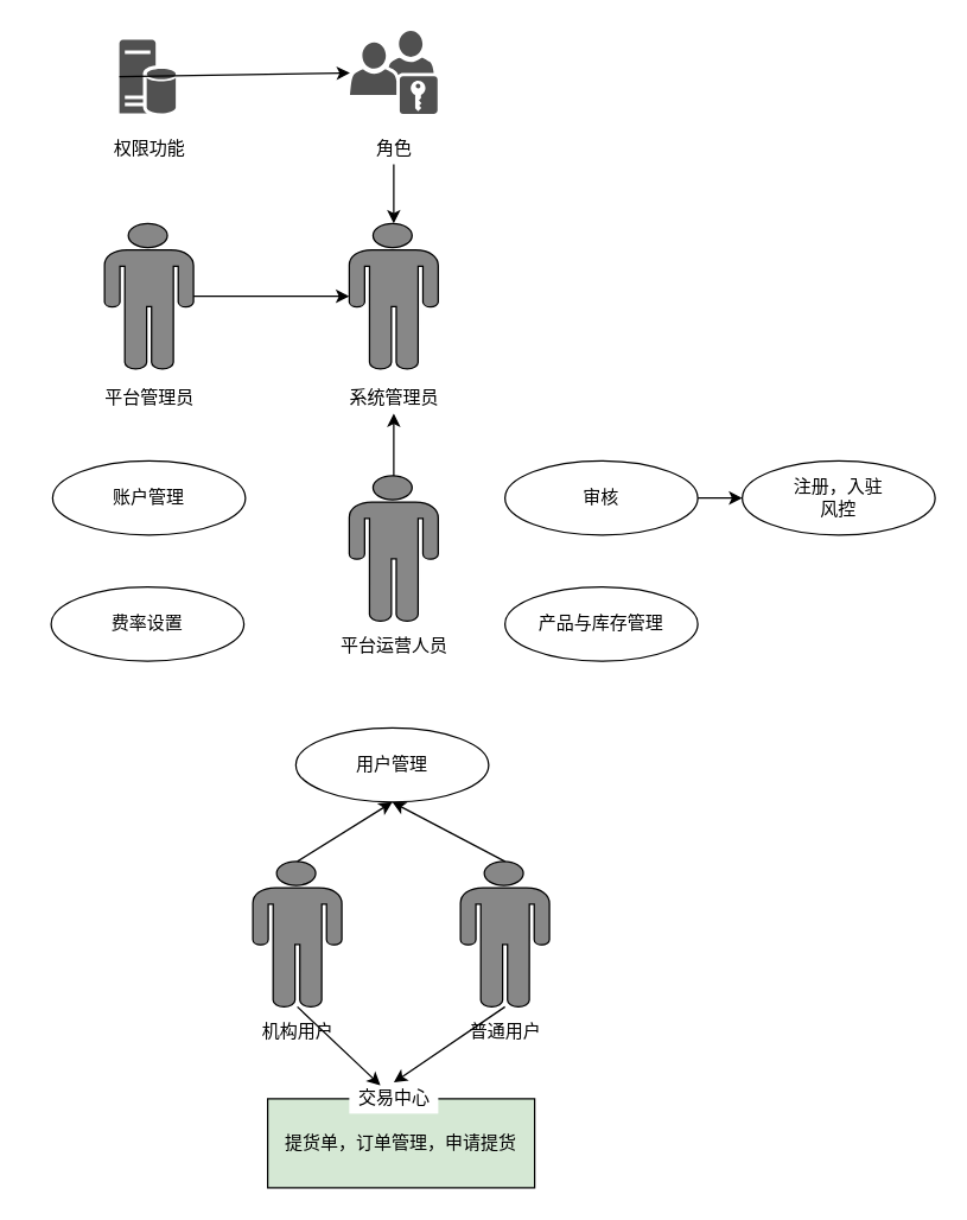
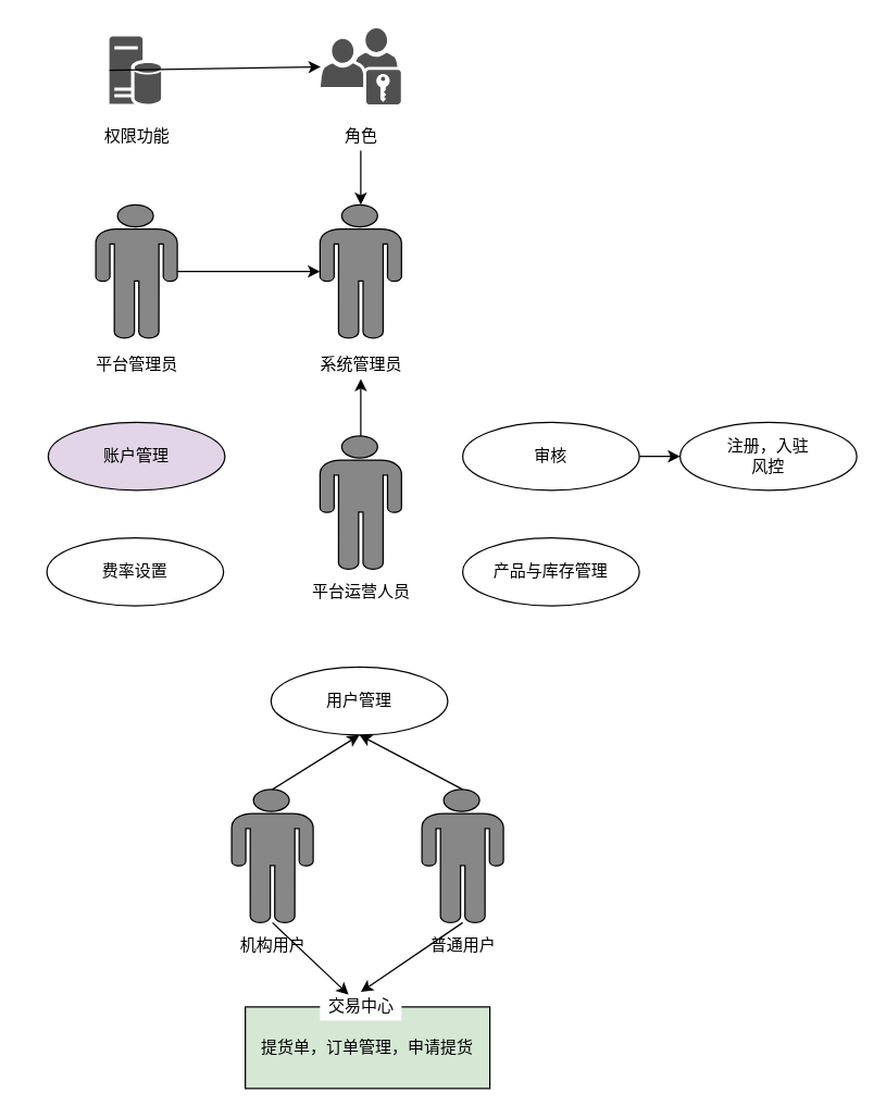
- <mxCell id="20" value="账户管理" style="ellipse;whiteSpace=wrap;html=1;" vertex="1" parent="1"><mxGeometry x="35" y="310" width="130" height="50" as="geometry" /></mxCell>
+ <mxCell id="20" value="账户管理" style="ellipse;whiteSpace=wrap;html=1;fillColor=#e1d5e7;" vertex="1" parent="1"><mxGeometry x="35" y="310" width="130" height="50" as="geometry" /></mxCell>
